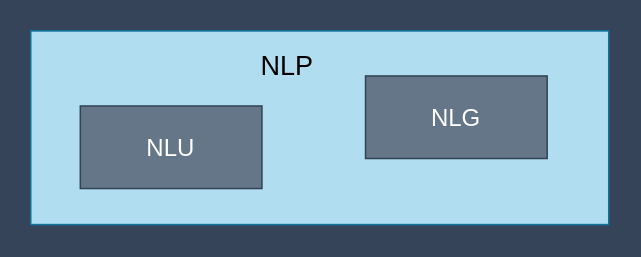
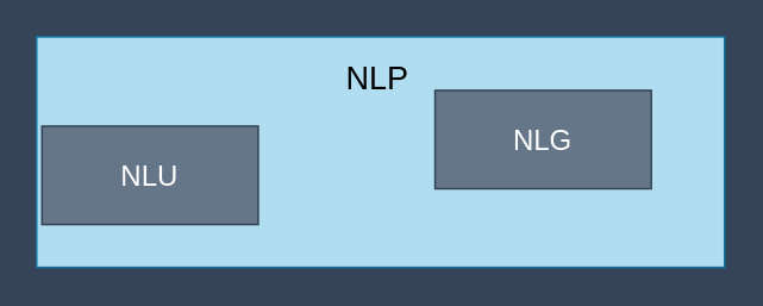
- <mxCell id="5" value="&lt;font color=&quot;#000000&quot; style=&quot;font-size: 18px&quot;&gt;NLP&lt;/font&gt;" style="text;html=1;strokeColor=none;fillColor=none;align=center;verticalAlign=middle;whiteSpace=wrap;rounded=0;" vertex="1" parent="1"><mxGeometry x="171" y="34" width="40" height="20" as="geometry" /></mxCell>
+ <mxCell id="5" value="&lt;font color=&quot;#000000&quot; style=&quot;font-size: 18px&quot;&gt;NLP&lt;/font&gt;" style="text;html=1;strokeColor=none;fillColor=none;align=center;verticalAlign=middle;whiteSpace=wrap;rounded=0;" vertex="1" parent="1"><mxGeometry x="191" y="34" width="40" height="20" as="geometry" /></mxCell>
- <mxCell id="3" value="&lt;font style=&quot;font-size: 16px&quot;&gt;NLU&lt;/font&gt;" style="rounded=0;whiteSpace=wrap;html=1;fillColor=#647687;strokeColor=#314354;fontColor=#ffffff;" vertex="1" parent="1"><mxGeometry x="53" y="70" width="121" height="55" as="geometry" /></mxCell>
+ <mxCell id="3" value="&lt;font style=&quot;font-size: 16px&quot;&gt;NLU&lt;/font&gt;" style="rounded=0;whiteSpace=wrap;html=1;fillColor=#647687;strokeColor=#314354;fontColor=#ffffff;" vertex="1" parent="1"><mxGeometry x="23" y="70" width="121" height="55" as="geometry" /></mxCell>
